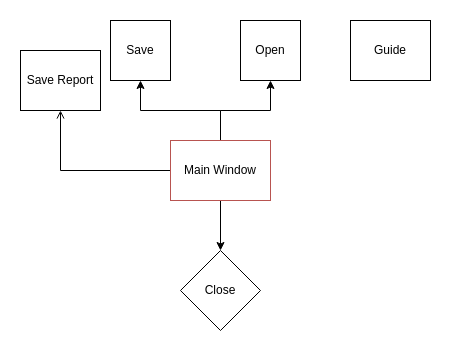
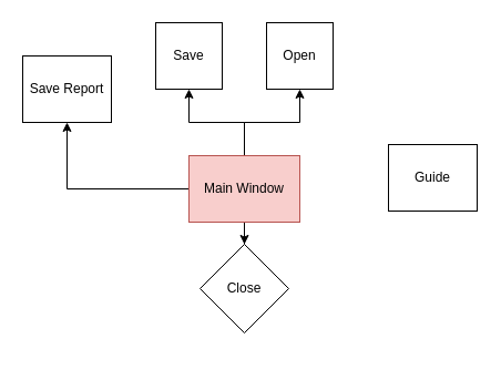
- <mxCell id="7" value="Save" style="rounded=0;whiteSpace=wrap;html=1;" vertex="1" parent="1"><mxGeometry x="110" y="20" width="60" height="60" as="geometry" /></mxCell>
+ <mxCell id="7" value="Save" style="rounded=0;whiteSpace=wrap;html=1;" vertex="1" parent="1"><mxGeometry x="140" y="20" width="60" height="60" as="geometry" /></mxCell>
- <mxCell id="10" value="Guide" style="rounded=0;whiteSpace=wrap;html=1;" vertex="1" parent="1"><mxGeometry x="350" y="20" width="80" height="60" as="geometry" /></mxCell>
+ <mxCell id="10" value="Guide" style="rounded=0;whiteSpace=wrap;html=1;" vertex="1" parent="1"><mxGeometry x="350" y="130" width="80" height="60" as="geometry" /></mxCell>
- <mxCell id="3" style="edgeStyle=orthogonalEdgeStyle;rounded=0;orthogonalLoop=1;jettySize=auto;html=1;entryX=0.5;entryY=1;entryDx=0;entryDy=0;endArrow=open;" edge="1" parent="1" source="6" target="8"><mxGeometry relative="1" as="geometry"><mxPoint x="60" y="90" as="targetPoint" /></mxGeometry></mxCell>
+ <mxCell id="3" style="edgeStyle=orthogonalEdgeStyle;rounded=0;orthogonalLoop=1;jettySize=auto;html=1;entryX=0.5;entryY=1;entryDx=0;entryDy=0;" edge="1" parent="1" source="6" target="8"><mxGeometry relative="1" as="geometry"><mxPoint x="60" y="90" as="targetPoint" /></mxGeometry></mxCell>
- <mxCell id="6" value="Main Window" style="rounded=0;whiteSpace=wrap;html=1;fillColor=#ffffff;strokeColor=#b85450;" vertex="1" parent="1"><mxGeometry x="170" y="140" width="100" height="60" as="geometry" /></mxCell>
+ <mxCell id="6" value="Main Window" style="rounded=0;whiteSpace=wrap;html=1;fillColor=#f8cecc;strokeColor=#b85450;" vertex="1" parent="1"><mxGeometry x="170" y="140" width="100" height="60" as="geometry" /></mxCell>
- <mxCell id="11" value="Close" style="rhombus;whiteSpace=wrap;html=1;" vertex="1" parent="1"><mxGeometry x="180" y="250" width="80" height="80" as="geometry" /></mxCell>
+ <mxCell id="11" value="Close" style="rhombus;whiteSpace=wrap;html=1;" vertex="1" parent="1"><mxGeometry x="180" y="220" width="80" height="80" as="geometry" /></mxCell>
